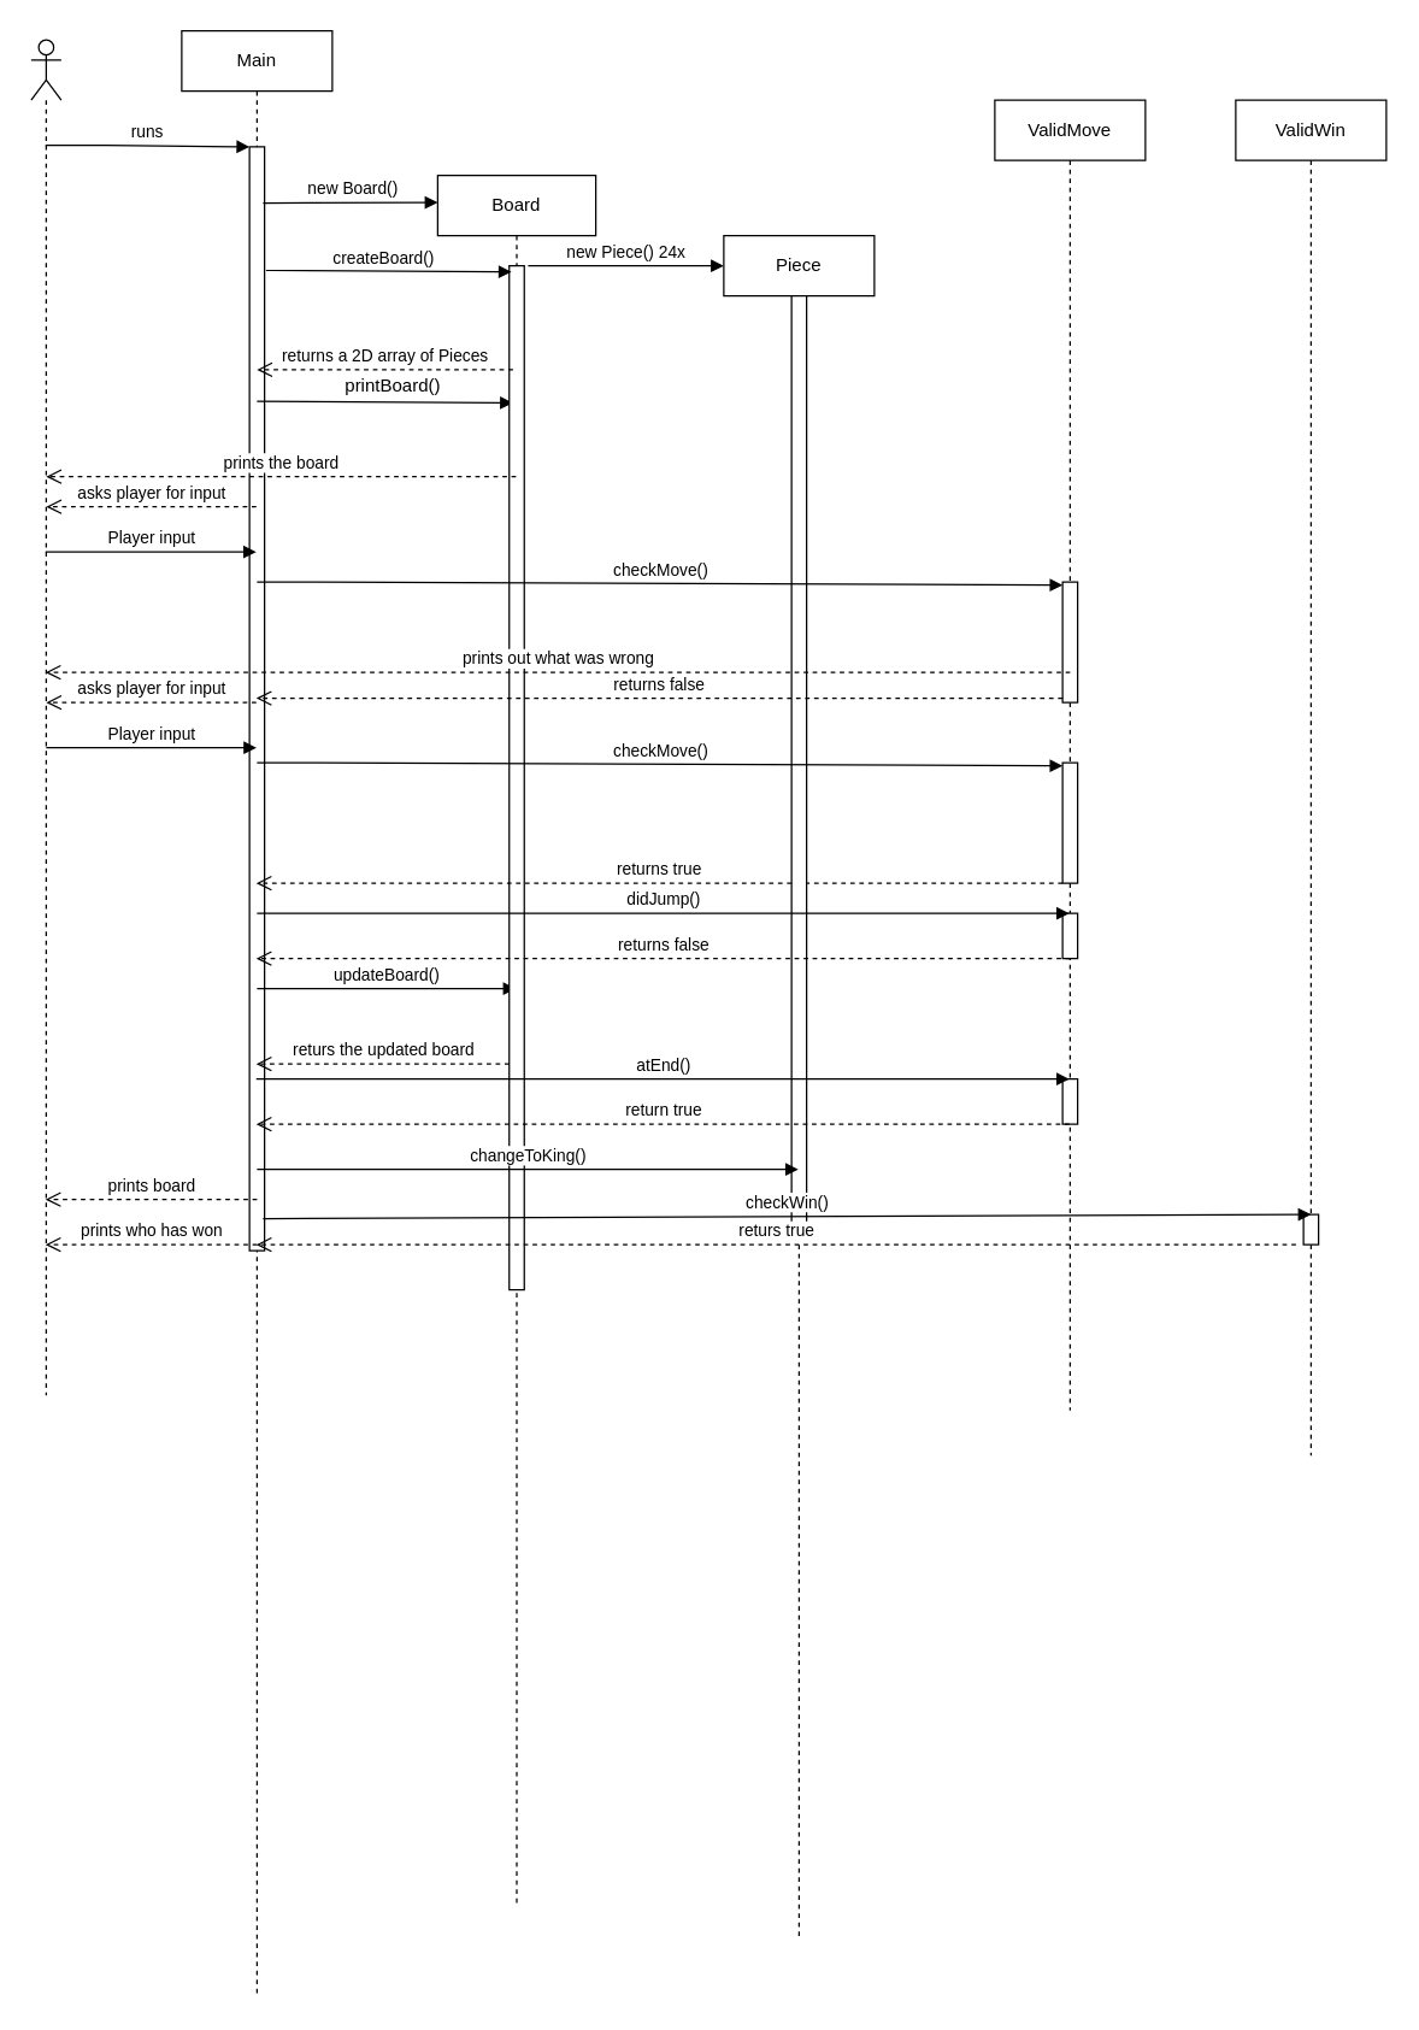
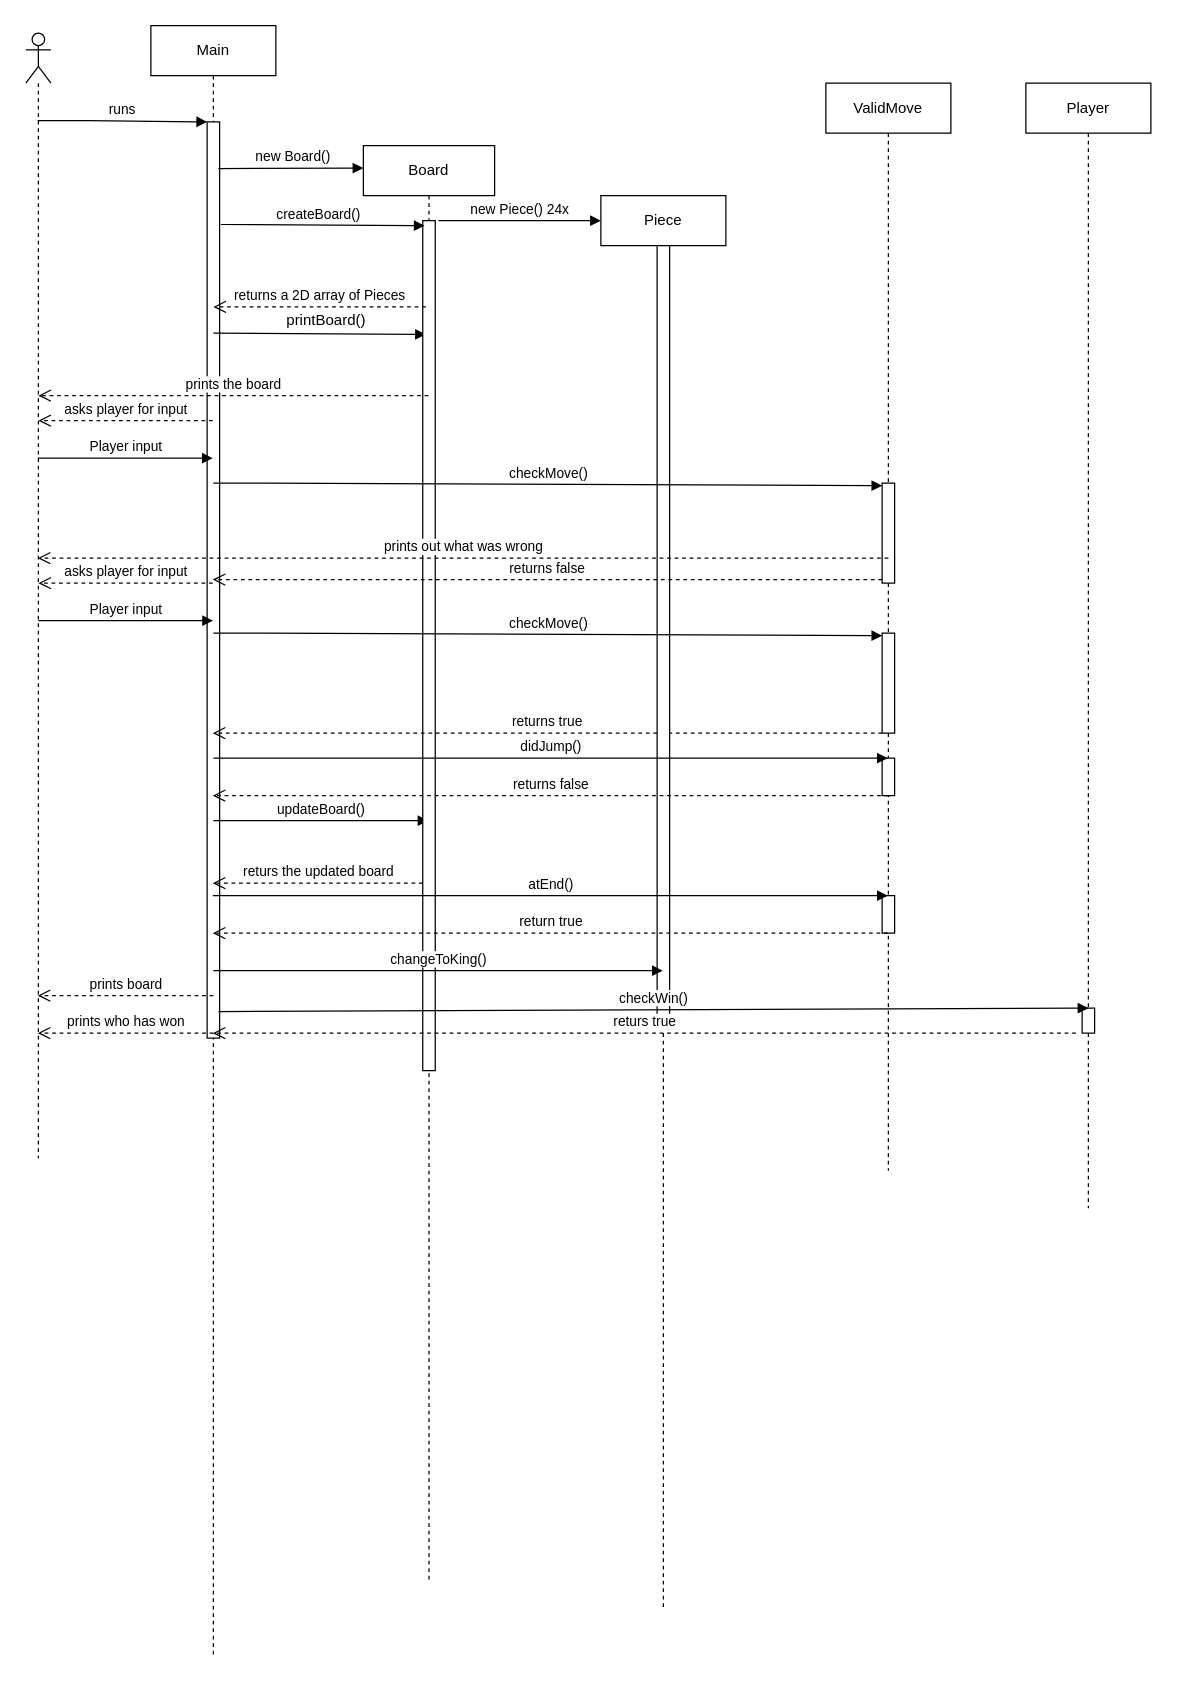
- <mxCell id="19" value="ValidWin" style="shape=umlLifeline;perimeter=lifelinePerimeter;whiteSpace=wrap;html=1;container=1;collapsible=0;recursiveResize=0;outlineConnect=0;" parent="1" vertex="1"><mxGeometry x="820" y="66" width="100" height="900" as="geometry" /></mxCell>
+ <mxCell id="19" value="Player" style="shape=umlLifeline;perimeter=lifelinePerimeter;whiteSpace=wrap;html=1;container=1;collapsible=0;recursiveResize=0;outlineConnect=0;" parent="1" vertex="1"><mxGeometry x="820" y="66" width="100" height="900" as="geometry" /></mxCell>
